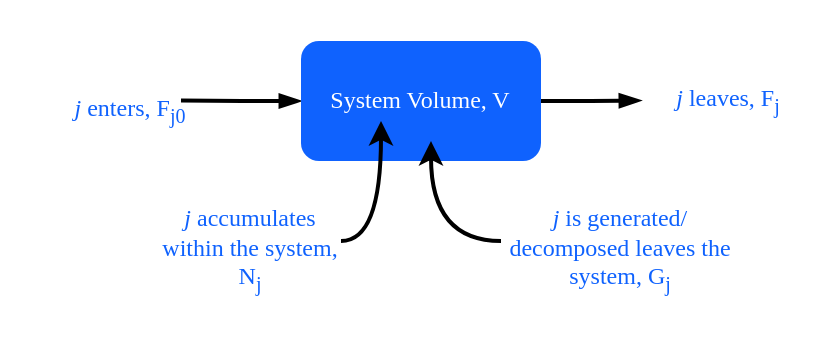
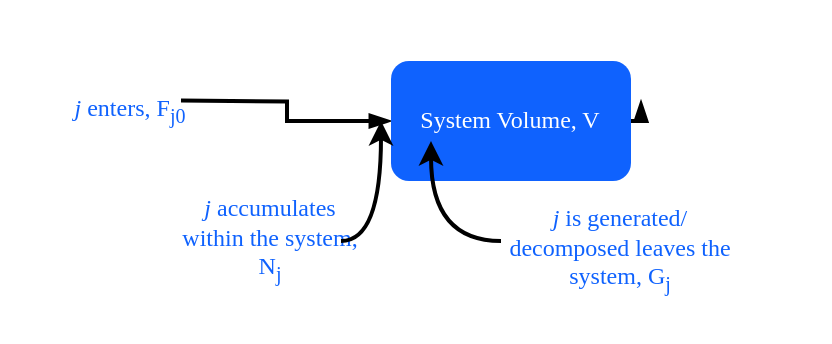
- <mxCell id="6" value="System Volume, V" style="rounded=1;whiteSpace=wrap;html=1;align=center;verticalAlign=middle;fontFamily=IBM Plex sans;fontSize=12;fontColor=#FFFFFF;labelBackgroundColor=none;fillColor=#0F62FE;gradientColor=none;strokeWidth=2;strokeColor=none;" vertex="1" parent="2"><mxGeometry x="130" width="120" height="60" as="geometry" /></mxCell>
+ <mxCell id="6" value="System Volume, V" style="rounded=1;whiteSpace=wrap;html=1;align=center;verticalAlign=middle;fontFamily=IBM Plex sans;fontSize=12;fontColor=#FFFFFF;labelBackgroundColor=none;fillColor=#0F62FE;gradientColor=none;strokeWidth=2;strokeColor=none;" vertex="1" parent="2"><mxGeometry x="175" y="10" width="120" height="60" as="geometry" /></mxCell>
- <mxCell id="7" value="&lt;i&gt;j&lt;/i&gt; leaves, F&lt;sub&gt;j&lt;/sub&gt;" style="text;html=1;align=center;verticalAlign=middle;whiteSpace=wrap;rounded=0;fontFamily=IBM Plex sans;fontSize=12;fontColor=#0F62FE;labelBackgroundColor=none;" vertex="1" parent="2"><mxGeometry x="313.5" y="15" width="60" height="30" as="geometry" /></mxCell>
- <mxCell id="8" value="&lt;i&gt;j&lt;/i&gt; accumulates within the system, N&lt;sub&gt;j&lt;/sub&gt;" style="text;html=1;align=center;verticalAlign=middle;whiteSpace=wrap;rounded=0;fontFamily=IBM Plex sans;fillColor=none;fontColor=#0F62FE;labelBackgroundColor=none;" vertex="1" parent="2"><mxGeometry x="60" y="80" width="90" height="50" as="geometry" /></mxCell>
+ <mxCell id="8" value="&lt;i&gt;j&lt;/i&gt; accumulates within the system, N&lt;sub&gt;j&lt;/sub&gt;" style="text;html=1;align=center;verticalAlign=middle;whiteSpace=wrap;rounded=0;fontFamily=IBM Plex sans;fillColor=none;fontColor=#0F62FE;labelBackgroundColor=none;" vertex="1" parent="2"><mxGeometry x="70" y="75" width="90" height="50" as="geometry" /></mxCell>
